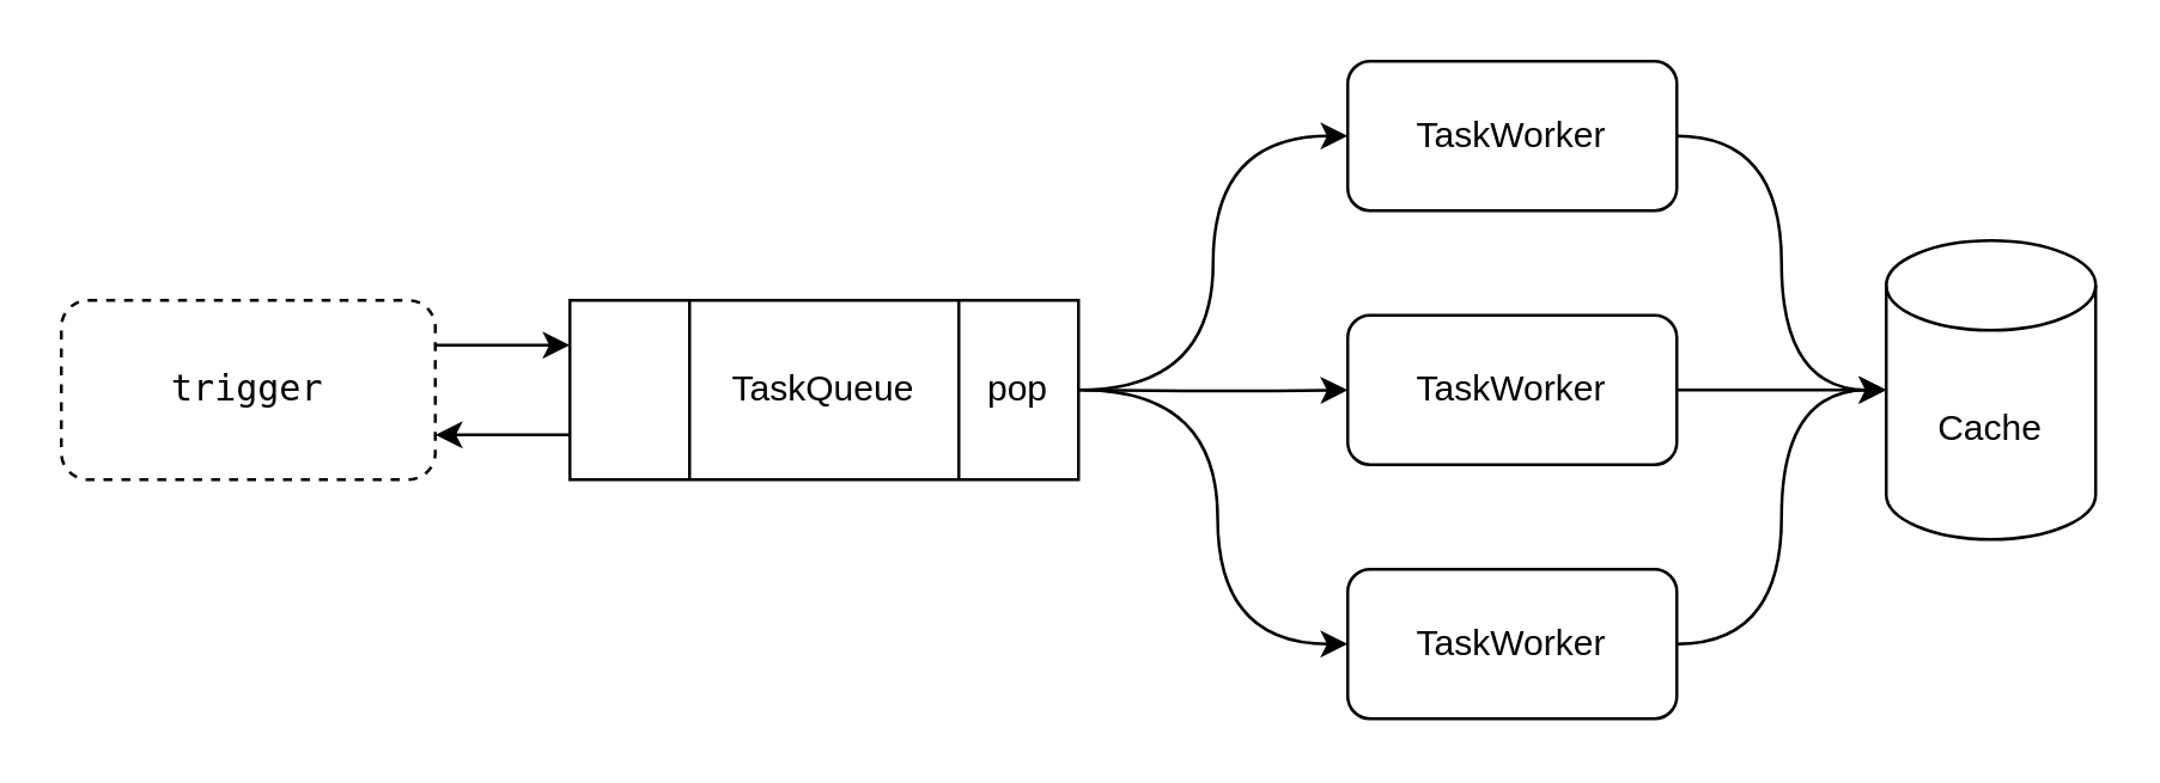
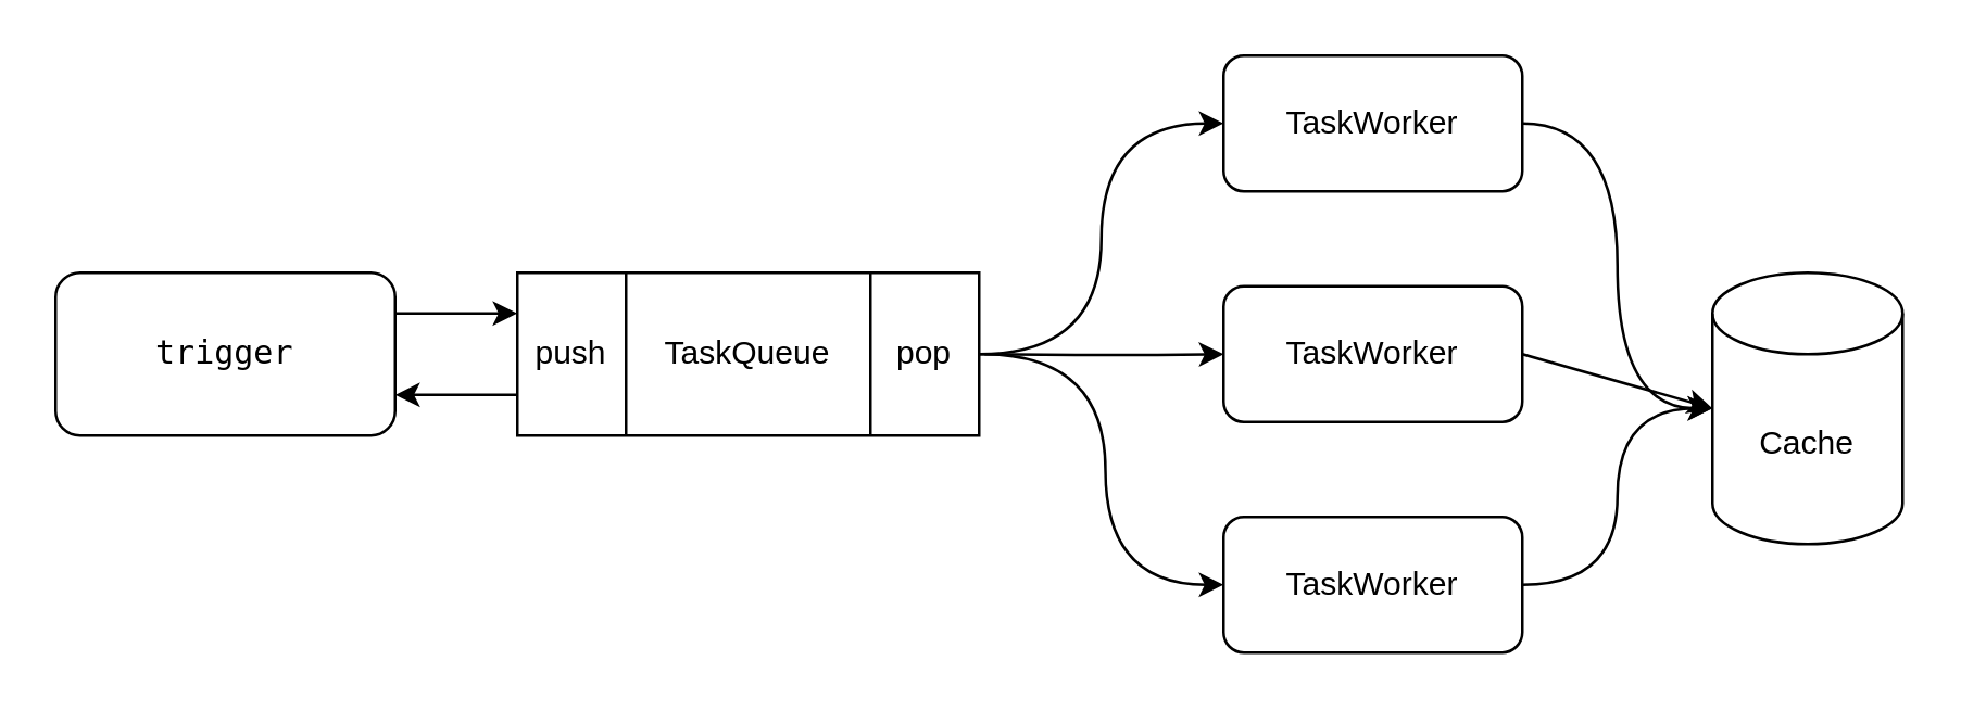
- <mxCell id="2" value="&lt;code&gt;trigger&lt;/code&gt;" style="rounded=1;whiteSpace=wrap;html=1;dashed=1;" vertex="1" parent="1"><mxGeometry x="20" y="100" width="125" height="60" as="geometry" /></mxCell>
+ <mxCell id="2" value="&lt;code&gt;trigger&lt;/code&gt;" style="rounded=1;whiteSpace=wrap;html=1;" vertex="1" parent="1"><mxGeometry x="20" y="100" width="125" height="60" as="geometry" /></mxCell>
+ <mxCell id="12" value="push" style="text;html=1;strokeColor=none;fillColor=none;align=center;verticalAlign=middle;whiteSpace=wrap;rounded=0;" vertex="1" parent="1"><mxGeometry x="190" y="120" width="40" height="20" as="geometry" /></mxCell>
- <mxCell id="14" value="Cache" style="shape=cylinder3;whiteSpace=wrap;html=1;boundedLbl=1;backgroundOutline=1;size=15;" vertex="1" parent="1"><mxGeometry x="630" y="80" width="70" height="100" as="geometry" /></mxCell>
+ <mxCell id="14" value="Cache" style="shape=cylinder3;whiteSpace=wrap;html=1;boundedLbl=1;backgroundOutline=1;size=15;" vertex="1" parent="1"><mxGeometry x="630" y="100" width="70" height="100" as="geometry" /></mxCell>
